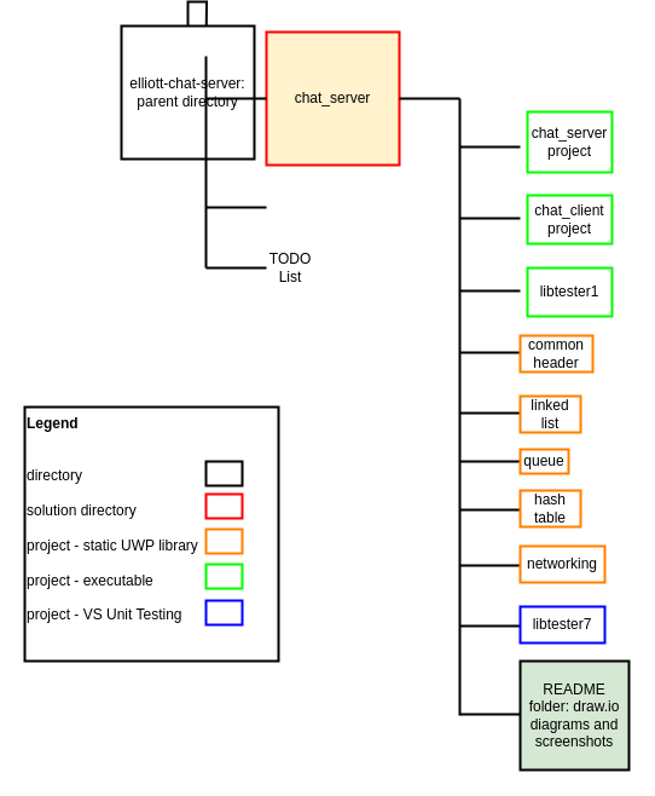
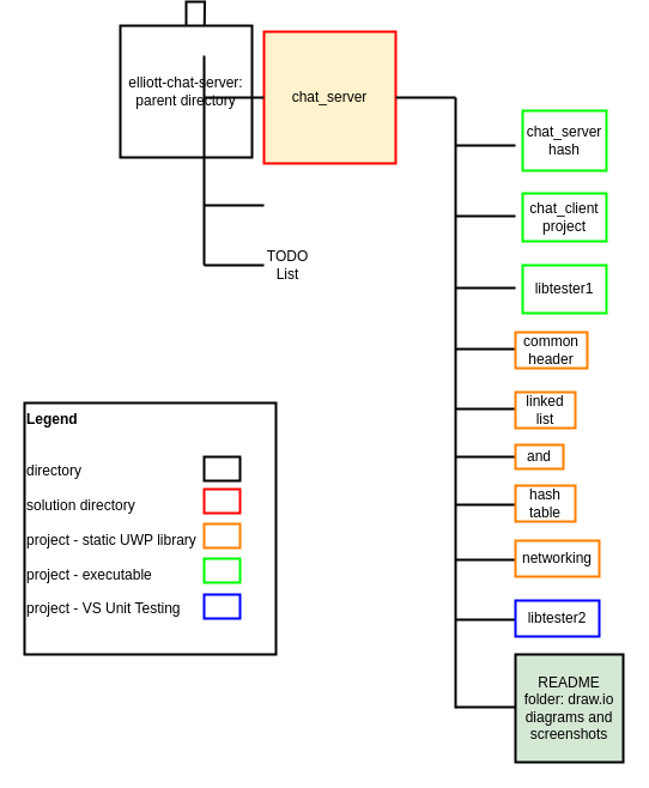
- <mxCell id="12" value="chat_server project" style="text;html=1;fillColor=none;align=center;verticalAlign=middle;whiteSpace=wrap;rounded=0;strokeWidth=2;strokeColor=#00FF00;" vertex="1" parent="1"><mxGeometry x="436" y="91" width="70" height="50" as="geometry" /></mxCell>
+ <mxCell id="12" value="chat_server hash" style="text;html=1;fillColor=none;align=center;verticalAlign=middle;whiteSpace=wrap;rounded=0;strokeWidth=2;strokeColor=#00FF00;" vertex="1" parent="1"><mxGeometry x="436" y="91" width="70" height="50" as="geometry" /></mxCell>
- <mxCell id="23" value="queue" style="text;html=1;fillColor=none;align=center;verticalAlign=middle;whiteSpace=wrap;rounded=0;strokeWidth=2;strokeColor=#FF8000;" vertex="1" parent="1"><mxGeometry x="430" y="370" width="40" height="20" as="geometry" /></mxCell>
+ <mxCell id="23" value="and" style="text;html=1;fillColor=none;align=center;verticalAlign=middle;whiteSpace=wrap;rounded=0;strokeWidth=2;strokeColor=#FF8000;" vertex="1" parent="1"><mxGeometry x="430" y="370" width="40" height="20" as="geometry" /></mxCell>
- <mxCell id="38" value="libtester7" style="text;html=1;fillColor=none;align=center;verticalAlign=middle;whiteSpace=wrap;rounded=0;strokeWidth=2;strokeColor=#0000FF;" vertex="1" parent="1"><mxGeometry x="430" y="500" width="70" height="30" as="geometry" /></mxCell>
+ <mxCell id="38" value="libtester2" style="text;html=1;fillColor=none;align=center;verticalAlign=middle;whiteSpace=wrap;rounded=0;strokeWidth=2;strokeColor=#0000FF;" vertex="1" parent="1"><mxGeometry x="430" y="500" width="70" height="30" as="geometry" /></mxCell>
